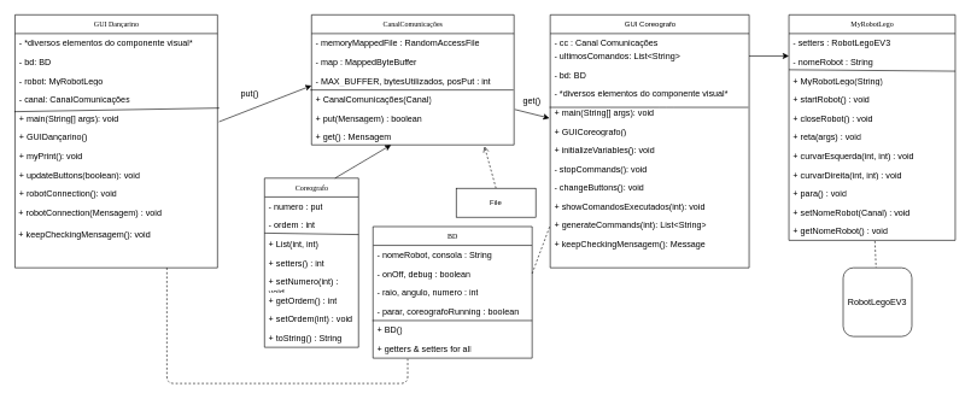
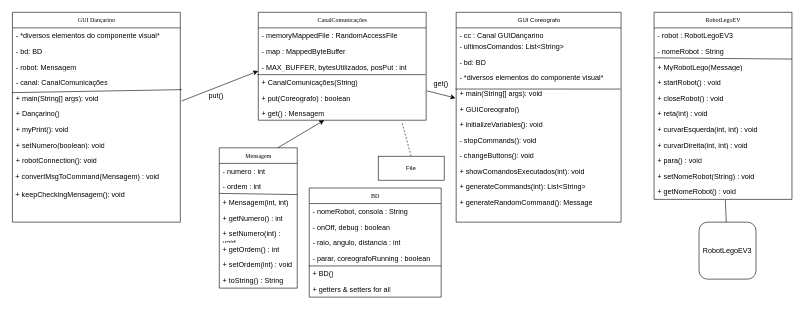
- <mxCell id="45" value="MyRobotLego" style="swimlane;html=1;fontStyle=0;childLayout=stackLayout;horizontal=1;startSize=26;fillColor=none;horizontalStack=0;resizeParent=1;resizeLast=0;collapsible=1;marginBottom=0;swimlaneFillColor=#ffffff;rounded=0;shadow=0;comic=0;labelBackgroundColor=none;strokeColor=#000000;strokeWidth=1;fontFamily=Verdana;fontSize=10;fontColor=#000000;align=center;" parent="1" vertex="1"><mxGeometry x="1090" y="20" width="230" height="312" as="geometry" /></mxCell>
+ <mxCell id="45" value="RobotLegoEV" style="swimlane;html=1;fontStyle=0;childLayout=stackLayout;horizontal=1;startSize=26;fillColor=none;horizontalStack=0;resizeParent=1;resizeLast=0;collapsible=1;marginBottom=0;swimlaneFillColor=#ffffff;rounded=0;shadow=0;comic=0;labelBackgroundColor=none;strokeColor=#000000;strokeWidth=1;fontFamily=Verdana;fontSize=10;fontColor=#000000;align=center;" parent="1" vertex="1"><mxGeometry x="1090" y="20" width="230" height="312" as="geometry" /></mxCell>
- <mxCell id="3" value="- cc : Canal Comunicações" style="text;html=1;strokeColor=none;fillColor=none;align=left;verticalAlign=top;spacingLeft=4;spacingRight=4;whiteSpace=wrap;overflow=hidden;rotatable=0;points=[[0,0.5],[1,0.5]];portConstraint=eastwest;" parent="2" vertex="1"><mxGeometry y="26" width="275" height="18" as="geometry" /></mxCell>
+ <mxCell id="3" value="- cc : Canal GUIDançarino" style="text;html=1;strokeColor=none;fillColor=none;align=left;verticalAlign=top;spacingLeft=4;spacingRight=4;whiteSpace=wrap;overflow=hidden;rotatable=0;points=[[0,0.5],[1,0.5]];portConstraint=eastwest;" parent="2" vertex="1"><mxGeometry y="26" width="275" height="18" as="geometry" /></mxCell>
- <mxCell id="46" value="- setters : RobotLegoEV3" style="text;html=1;strokeColor=none;fillColor=none;align=left;verticalAlign=top;spacingLeft=4;spacingRight=4;whiteSpace=wrap;overflow=hidden;rotatable=0;points=[[0,0.5],[1,0.5]];portConstraint=eastwest;" parent="45" vertex="1"><mxGeometry y="26" width="230" height="26" as="geometry" /></mxCell>
+ <mxCell id="46" value="- robot : RobotLegoEV3" style="text;html=1;strokeColor=none;fillColor=none;align=left;verticalAlign=top;spacingLeft=4;spacingRight=4;whiteSpace=wrap;overflow=hidden;rotatable=0;points=[[0,0.5],[1,0.5]];portConstraint=eastwest;" parent="45" vertex="1"><mxGeometry y="26" width="230" height="26" as="geometry" /></mxCell>
- <mxCell id="74" value="" style="endArrow=classic;html=1;entryX=0;entryY=0.192;entryDx=0;entryDy=0;exitX=1;exitY=0.5;exitDx=0;exitDy=0;entryPerimeter=0;" edge="1" parent="1" source="4" target="47"><mxGeometry width="50" height="50" relative="1" as="geometry"><mxPoint x="1062" y="133" as="sourcePoint" /><mxPoint x="1062" y="200" as="targetPoint" /></mxGeometry></mxCell>
- <mxCell id="35" value="- robot: MyRobotLego" style="text;html=1;strokeColor=none;fillColor=none;align=left;verticalAlign=top;spacingLeft=4;spacingRight=4;whiteSpace=wrap;overflow=hidden;rotatable=0;points=[[0,0.5],[1,0.5]];portConstraint=eastwest;" parent="32" vertex="1"><mxGeometry y="78" width="280" height="26" as="geometry" /></mxCell>
+ <mxCell id="35" value="- robot: Mensagem" style="text;html=1;strokeColor=none;fillColor=none;align=left;verticalAlign=top;spacingLeft=4;spacingRight=4;whiteSpace=wrap;overflow=hidden;rotatable=0;points=[[0,0.5],[1,0.5]];portConstraint=eastwest;" parent="32" vertex="1"><mxGeometry y="78" width="280" height="26" as="geometry" /></mxCell>
- <mxCell id="48" value="+ MyRobotLego(String)" style="text;html=1;strokeColor=none;fillColor=none;align=left;verticalAlign=top;spacingLeft=4;spacingRight=4;whiteSpace=wrap;overflow=hidden;rotatable=0;points=[[0,0.5],[1,0.5]];portConstraint=eastwest;" parent="45" vertex="1"><mxGeometry y="78" width="230" height="26" as="geometry" /></mxCell>
+ <mxCell id="48" value="+ MyRobotLego(Message)" style="text;html=1;strokeColor=none;fillColor=none;align=left;verticalAlign=top;spacingLeft=4;spacingRight=4;whiteSpace=wrap;overflow=hidden;rotatable=0;points=[[0,0.5],[1,0.5]];portConstraint=eastwest;" parent="45" vertex="1"><mxGeometry y="78" width="230" height="26" as="geometry" /></mxCell>
- <mxCell id="70" value="put()" style="text;html=1;strokeColor=none;fillColor=none;align=center;verticalAlign=middle;whiteSpace=wrap;rounded=0;" vertex="1" parent="1"><mxGeometry x="325" y="120" width="40" height="20" as="geometry" /></mxCell>
+ <mxCell id="70" value="put()" style="text;html=1;strokeColor=none;fillColor=none;align=center;verticalAlign=middle;whiteSpace=wrap;rounded=0;" vertex="1" parent="1"><mxGeometry x="340" y="150" width="40" height="20" as="geometry" /></mxCell>
- <mxCell id="21" value="+ CanalComunicações(Canal)" style="text;html=1;strokeColor=none;fillColor=none;align=left;verticalAlign=top;spacingLeft=4;spacingRight=4;whiteSpace=wrap;overflow=hidden;rotatable=0;points=[[0,0.5],[1,0.5]];portConstraint=eastwest;" vertex="1" parent="16"><mxGeometry y="104" width="280" height="26" as="geometry" /></mxCell>
+ <mxCell id="21" value="+ CanalComunicações(String)" style="text;html=1;strokeColor=none;fillColor=none;align=left;verticalAlign=top;spacingLeft=4;spacingRight=4;whiteSpace=wrap;overflow=hidden;rotatable=0;points=[[0,0.5],[1,0.5]];portConstraint=eastwest;" vertex="1" parent="16"><mxGeometry y="104" width="280" height="26" as="geometry" /></mxCell>
- <mxCell id="22" value="+ put(Mensagem) : boolean" style="text;html=1;strokeColor=none;fillColor=none;align=left;verticalAlign=top;spacingLeft=4;spacingRight=4;whiteSpace=wrap;overflow=hidden;rotatable=0;points=[[0,0.5],[1,0.5]];portConstraint=eastwest;" vertex="1" parent="16"><mxGeometry y="130" width="280" height="26" as="geometry" /></mxCell>
+ <mxCell id="22" value="+ put(Coreografo) : boolean" style="text;html=1;strokeColor=none;fillColor=none;align=left;verticalAlign=top;spacingLeft=4;spacingRight=4;whiteSpace=wrap;overflow=hidden;rotatable=0;points=[[0,0.5],[1,0.5]];portConstraint=eastwest;" vertex="1" parent="16"><mxGeometry y="130" width="280" height="26" as="geometry" /></mxCell>
- <mxCell id="39" value="+ GUIDançarino()" style="text;html=1;strokeColor=none;fillColor=none;align=left;verticalAlign=top;spacingLeft=4;spacingRight=4;whiteSpace=wrap;overflow=hidden;rotatable=0;points=[[0,0.5],[1,0.5]];portConstraint=eastwest;" vertex="1" parent="32"><mxGeometry y="156" width="280" height="26" as="geometry" /></mxCell>
+ <mxCell id="39" value="+ Dançarino()" style="text;html=1;strokeColor=none;fillColor=none;align=left;verticalAlign=top;spacingLeft=4;spacingRight=4;whiteSpace=wrap;overflow=hidden;rotatable=0;points=[[0,0.5],[1,0.5]];portConstraint=eastwest;" vertex="1" parent="32"><mxGeometry y="156" width="280" height="26" as="geometry" /></mxCell>
- <mxCell id="52" value="+ reta(args) : void" style="text;html=1;strokeColor=none;fillColor=none;align=left;verticalAlign=top;spacingLeft=4;spacingRight=4;whiteSpace=wrap;overflow=hidden;rotatable=0;points=[[0,0.5],[1,0.5]];portConstraint=eastwest;" vertex="1" parent="45"><mxGeometry y="156" width="230" height="26" as="geometry" /></mxCell>
+ <mxCell id="52" value="+ reta(int) : void" style="text;html=1;strokeColor=none;fillColor=none;align=left;verticalAlign=top;spacingLeft=4;spacingRight=4;whiteSpace=wrap;overflow=hidden;rotatable=0;points=[[0,0.5],[1,0.5]];portConstraint=eastwest;" vertex="1" parent="45"><mxGeometry y="156" width="230" height="26" as="geometry" /></mxCell>
- <mxCell id="68" value="" style="endArrow=open;dashed=1;html=1;entryX=0.854;entryY=1.083;entryDx=0;entryDy=0;entryPerimeter=0;exitX=0.5;exitY=0;exitDx=0;exitDy=0;" edge="1" parent="1" source="69" target="23"><mxGeometry width="50" height="50" relative="1" as="geometry"><mxPoint x="518" y="300" as="sourcePoint" /><mxPoint x="560" y="250" as="targetPoint" /></mxGeometry></mxCell>
+ <mxCell id="68" value="" style="endArrow=none;dashed=1;html=1;entryX=0.854;entryY=1.083;entryDx=0;entryDy=0;entryPerimeter=0;exitX=0.5;exitY=0;exitDx=0;exitDy=0;" edge="1" parent="1" source="69" target="23"><mxGeometry width="50" height="50" relative="1" as="geometry"><mxPoint x="518" y="300" as="sourcePoint" /><mxPoint x="560" y="250" as="targetPoint" /></mxGeometry></mxCell>
- <mxCell id="41" value="+ updateButtons(boolean): void" style="text;html=1;strokeColor=none;fillColor=none;align=left;verticalAlign=top;spacingLeft=4;spacingRight=4;whiteSpace=wrap;overflow=hidden;rotatable=0;points=[[0,0.5],[1,0.5]];portConstraint=eastwest;" vertex="1" parent="32"><mxGeometry y="208" width="280" height="26" as="geometry" /></mxCell>
+ <mxCell id="41" value="+ setNumero(boolean): void" style="text;html=1;strokeColor=none;fillColor=none;align=left;verticalAlign=top;spacingLeft=4;spacingRight=4;whiteSpace=wrap;overflow=hidden;rotatable=0;points=[[0,0.5],[1,0.5]];portConstraint=eastwest;" vertex="1" parent="32"><mxGeometry y="208" width="280" height="26" as="geometry" /></mxCell>
- <mxCell id="58" value="Coreografo" style="swimlane;html=1;fontStyle=0;childLayout=stackLayout;horizontal=1;startSize=26;fillColor=none;horizontalStack=0;resizeParent=1;resizeLast=0;collapsible=1;marginBottom=0;swimlaneFillColor=#ffffff;rounded=0;shadow=0;comic=0;labelBackgroundColor=none;strokeColor=#000000;strokeWidth=1;fontFamily=Verdana;fontSize=10;fontColor=#000000;align=center;" vertex="1" parent="1"><mxGeometry x="365" y="246" width="130" height="234" as="geometry" /></mxCell>
+ <mxCell id="58" value="Mensagem" style="swimlane;html=1;fontStyle=0;childLayout=stackLayout;horizontal=1;startSize=26;fillColor=none;horizontalStack=0;resizeParent=1;resizeLast=0;collapsible=1;marginBottom=0;swimlaneFillColor=#ffffff;rounded=0;shadow=0;comic=0;labelBackgroundColor=none;strokeColor=#000000;strokeWidth=1;fontFamily=Verdana;fontSize=10;fontColor=#000000;align=center;" vertex="1" parent="1"><mxGeometry x="365" y="246" width="130" height="234" as="geometry" /></mxCell>
- <mxCell id="59" value="- numero : put" style="text;html=1;strokeColor=none;fillColor=none;align=left;verticalAlign=top;spacingLeft=4;spacingRight=4;whiteSpace=wrap;overflow=hidden;rotatable=0;points=[[0,0.5],[1,0.5]];portConstraint=eastwest;" vertex="1" parent="58"><mxGeometry y="26" width="130" height="26" as="geometry" /></mxCell>
+ <mxCell id="59" value="- numero : int" style="text;html=1;strokeColor=none;fillColor=none;align=left;verticalAlign=top;spacingLeft=4;spacingRight=4;whiteSpace=wrap;overflow=hidden;rotatable=0;points=[[0,0.5],[1,0.5]];portConstraint=eastwest;" vertex="1" parent="58"><mxGeometry y="26" width="130" height="26" as="geometry" /></mxCell>
- <mxCell id="43" value="&amp;nbsp;+ robotConnection(Mensagem) : void" style="text;html=1;" vertex="1" parent="32"><mxGeometry y="260" width="280" height="30" as="geometry" /></mxCell>
+ <mxCell id="43" value="&amp;nbsp;+ convertMsgToCommand(Mensagem) : void" style="text;html=1;" vertex="1" parent="32"><mxGeometry y="260" width="280" height="30" as="geometry" /></mxCell>
- <mxCell id="56" value="+ setNomeRobot(Canal) : void" style="text;html=1;strokeColor=none;fillColor=none;align=left;verticalAlign=top;spacingLeft=4;spacingRight=4;whiteSpace=wrap;overflow=hidden;rotatable=0;points=[[0,0.5],[1,0.5]];portConstraint=eastwest;" vertex="1" parent="45"><mxGeometry y="260" width="230" height="26" as="geometry" /></mxCell>
+ <mxCell id="56" value="+ setNomeRobot(String) : void" style="text;html=1;strokeColor=none;fillColor=none;align=left;verticalAlign=top;spacingLeft=4;spacingRight=4;whiteSpace=wrap;overflow=hidden;rotatable=0;points=[[0,0.5],[1,0.5]];portConstraint=eastwest;" vertex="1" parent="45"><mxGeometry y="260" width="230" height="26" as="geometry" /></mxCell>
- <mxCell id="61" value="+ List(int, int)&amp;nbsp;" style="text;html=1;strokeColor=none;fillColor=none;align=left;verticalAlign=top;spacingLeft=4;spacingRight=4;whiteSpace=wrap;overflow=hidden;rotatable=0;points=[[0,0.5],[1,0.5]];portConstraint=eastwest;" vertex="1" parent="58"><mxGeometry y="78" width="130" height="26" as="geometry" /></mxCell>
+ <mxCell id="61" value="+ Mensagem(int, int)&amp;nbsp;" style="text;html=1;strokeColor=none;fillColor=none;align=left;verticalAlign=top;spacingLeft=4;spacingRight=4;whiteSpace=wrap;overflow=hidden;rotatable=0;points=[[0,0.5],[1,0.5]];portConstraint=eastwest;" vertex="1" parent="58"><mxGeometry y="78" width="130" height="26" as="geometry" /></mxCell>
- <mxCell id="15" value="+ keepCheckingMensagem(): Message" style="text;html=1;strokeColor=none;fillColor=none;align=left;verticalAlign=top;spacingLeft=4;spacingRight=4;whiteSpace=wrap;overflow=hidden;rotatable=0;points=[[0,0.5],[1,0.5]];portConstraint=eastwest;" parent="2" vertex="1"><mxGeometry y="304" width="275" height="26" as="geometry" /></mxCell>
+ <mxCell id="15" value="+ generateRandomCommand(): Message" style="text;html=1;strokeColor=none;fillColor=none;align=left;verticalAlign=top;spacingLeft=4;spacingRight=4;whiteSpace=wrap;overflow=hidden;rotatable=0;points=[[0,0.5],[1,0.5]];portConstraint=eastwest;" parent="2" vertex="1"><mxGeometry y="304" width="275" height="26" as="geometry" /></mxCell>
- <mxCell id="76" value="" style="endArrow=none;dashed=1;html=1;entryX=0;entryY=0.5;entryDx=0;entryDy=0;exitX=1;exitY=0.5;exitDx=0;exitDy=0;" edge="1" parent="1" source="26" target="14"><mxGeometry width="50" height="50" relative="1" as="geometry"><mxPoint x="650" y="420" as="sourcePoint" /><mxPoint x="700" y="370" as="targetPoint" /></mxGeometry></mxCell>
- <mxCell id="78" value="" style="endArrow=none;dashed=1;html=1;exitX=0.517;exitY=1.038;exitDx=0;exitDy=0;exitPerimeter=0;" edge="1" parent="1" source="57" target="79"><mxGeometry width="50" height="50" relative="1" as="geometry"><mxPoint x="1205" y="410" as="sourcePoint" /><mxPoint x="1205" y="332" as="targetPoint" /></mxGeometry></mxCell>
+ <mxCell id="78" value="" style="endArrow=none;dashed=0;html=1;exitX=0.517;exitY=1.038;exitDx=0;exitDy=0;exitPerimeter=0;" edge="1" parent="1" source="57" target="79"><mxGeometry width="50" height="50" relative="1" as="geometry"><mxPoint x="1205" y="410" as="sourcePoint" /><mxPoint x="1205" y="332" as="targetPoint" /></mxGeometry></mxCell>
- <mxCell id="63" value="+ setters() : int" style="text;html=1;strokeColor=none;fillColor=none;align=left;verticalAlign=top;spacingLeft=4;spacingRight=4;whiteSpace=wrap;overflow=hidden;rotatable=0;points=[[0,0.5],[1,0.5]];portConstraint=eastwest;" vertex="1" parent="58"><mxGeometry y="104" width="130" height="26" as="geometry" /></mxCell>
+ <mxCell id="63" value="+ getNumero() : int" style="text;html=1;strokeColor=none;fillColor=none;align=left;verticalAlign=top;spacingLeft=4;spacingRight=4;whiteSpace=wrap;overflow=hidden;rotatable=0;points=[[0,0.5],[1,0.5]];portConstraint=eastwest;" vertex="1" parent="58"><mxGeometry y="104" width="130" height="26" as="geometry" /></mxCell>
- <mxCell id="27" value="- raio, angulo, numero : int" style="text;html=1;strokeColor=none;fillColor=none;align=left;verticalAlign=top;spacingLeft=4;spacingRight=4;whiteSpace=wrap;overflow=hidden;rotatable=0;points=[[0,0.5],[1,0.5]];portConstraint=eastwest;" parent="24" vertex="1"><mxGeometry y="78" width="220" height="26" as="geometry" /></mxCell>
+ <mxCell id="27" value="- raio, angulo, distancia : int" style="text;html=1;strokeColor=none;fillColor=none;align=left;verticalAlign=top;spacingLeft=4;spacingRight=4;whiteSpace=wrap;overflow=hidden;rotatable=0;points=[[0,0.5],[1,0.5]];portConstraint=eastwest;" parent="24" vertex="1"><mxGeometry y="78" width="220" height="26" as="geometry" /></mxCell>
- <mxCell id="75" value="" style="endArrow=none;dashed=1;html=1;entryX=0.218;entryY=1.038;entryDx=0;entryDy=0;entryPerimeter=0;exitX=0.75;exitY=1;exitDx=0;exitDy=0;" edge="1" parent="1" source="32" target="31"><mxGeometry width="50" height="50" relative="1" as="geometry"><mxPoint x="515" y="570" as="sourcePoint" /><mxPoint x="565" y="520" as="targetPoint" /><Array as="points"><mxPoint x="230" y="530" /><mxPoint x="563" y="530" /></Array></mxGeometry></mxCell>
